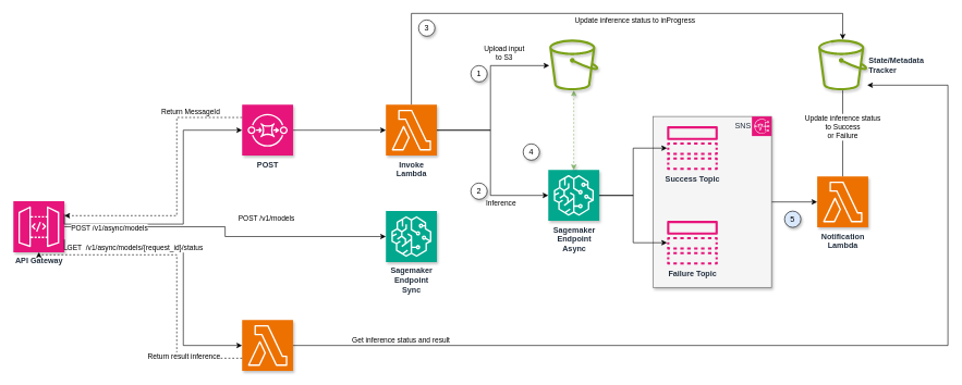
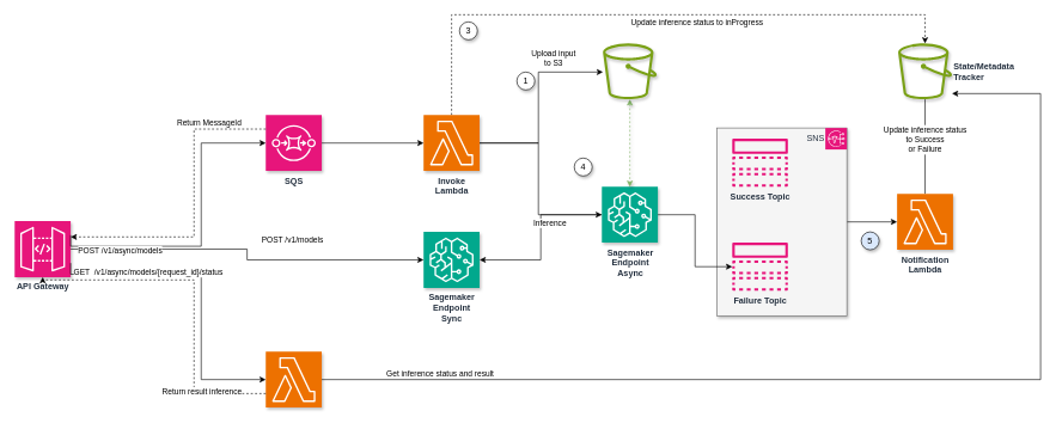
- <mxCell id="11" style="edgeStyle=orthogonalEdgeStyle;rounded=0;orthogonalLoop=1;jettySize=auto;html=1;" edge="1" parent="1" source="13" target="27"><mxGeometry relative="1" as="geometry"><Array as="points"><mxPoint x="629" y="20" /><mxPoint x="1289" y="20" /></Array></mxGeometry></mxCell>
+ <mxCell id="11" style="edgeStyle=orthogonalEdgeStyle;rounded=0;orthogonalLoop=1;jettySize=auto;html=1;dashed=1;" edge="1" parent="1" source="13" target="27"><mxGeometry relative="1" as="geometry"><Array as="points"><mxPoint x="629" y="20" /><mxPoint x="1289" y="20" /></Array></mxGeometry></mxCell>
- <mxCell id="14" style="edgeStyle=orthogonalEdgeStyle;rounded=0;orthogonalLoop=1;jettySize=auto;html=1;" edge="1" parent="1" source="16" target="21"><mxGeometry relative="1" as="geometry" /></mxCell>
+ <mxCell id="14" style="edgeStyle=orthogonalEdgeStyle;rounded=0;orthogonalLoop=1;jettySize=auto;html=1;" edge="1" parent="1" source="16" target="44"><mxGeometry relative="1" as="geometry" /></mxCell>
- <mxCell id="8" value="&lt;b&gt;POST&lt;/b&gt;" style="sketch=0;points=[[0,0,0],[0.25,0,0],[0.5,0,0],[0.75,0,0],[1,0,0],[0,1,0],[0.25,1,0],[0.5,1,0],[0.75,1,0],[1,1,0],[0,0.25,0],[0,0.5,0],[0,0.75,0],[1,0.25,0],[1,0.5,0],[1,0.75,0]];outlineConnect=0;fontColor=#232F3E;fillColor=#E7157B;strokeColor=#ffffff;dashed=0;verticalLabelPosition=bottom;verticalAlign=top;align=center;html=1;fontSize=12;fontStyle=0;aspect=fixed;shape=mxgraph.aws4.resourceIcon;resIcon=mxgraph.aws4.sqs;shadow=1;" vertex="1" parent="1"><mxGeometry x="370" y="160" width="78" height="78" as="geometry" /></mxCell>
+ <mxCell id="8" value="&lt;b&gt;SQS&lt;/b&gt;" style="sketch=0;points=[[0,0,0],[0.25,0,0],[0.5,0,0],[0.75,0,0],[1,0,0],[0,1,0],[0.25,1,0],[0.5,1,0],[0.75,1,0],[1,1,0],[0,0.25,0],[0,0.5,0],[0,0.75,0],[1,0.25,0],[1,0.5,0],[1,0.75,0]];outlineConnect=0;fontColor=#232F3E;fillColor=#E7157B;strokeColor=#ffffff;dashed=0;verticalLabelPosition=bottom;verticalAlign=top;align=center;html=1;fontSize=12;fontStyle=0;aspect=fixed;shape=mxgraph.aws4.resourceIcon;resIcon=mxgraph.aws4.sqs;shadow=1;" vertex="1" parent="1"><mxGeometry x="370" y="160" width="78" height="78" as="geometry" /></mxCell>
- <mxCell id="29" value="2" style="ellipse;whiteSpace=wrap;html=1;aspect=fixed;textShadow=0;shadow=1;" vertex="1" parent="1"><mxGeometry x="720" y="280" width="25" height="25" as="geometry" /></mxCell>
